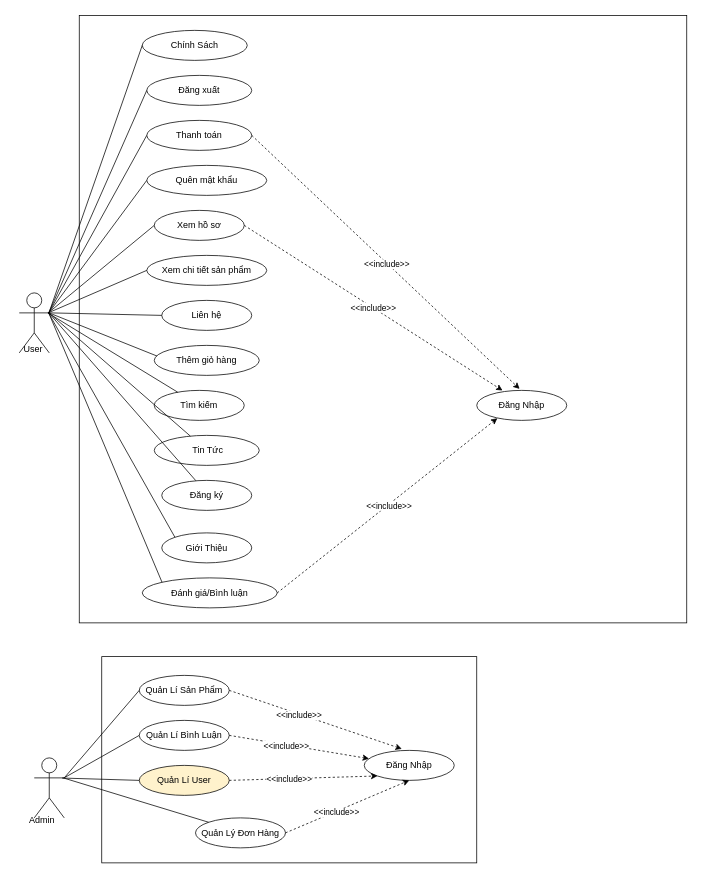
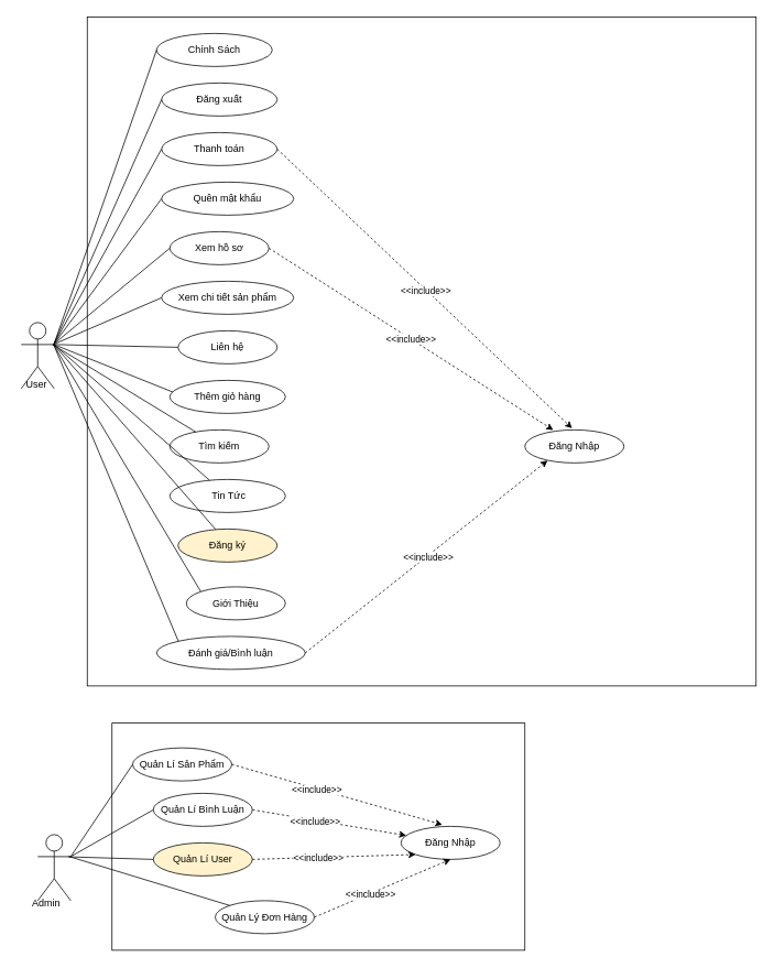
- <mxCell id="11" value="Đăng ký" style="ellipse;whiteSpace=wrap;" parent="1" vertex="1"><mxGeometry x="215" y="640" width="120" height="40" as="geometry" /></mxCell>
+ <mxCell id="11" value="Đăng ký" style="ellipse;whiteSpace=wrap;fillColor=#fff2cc;" parent="1" vertex="1"><mxGeometry x="215" y="640" width="120" height="40" as="geometry" /></mxCell>
- <mxCell id="51" value="Giới Thiệu" style="ellipse;whiteSpace=wrap;" parent="1" vertex="1"><mxGeometry x="215" y="710" width="120" height="40" as="geometry" /></mxCell>
+ <mxCell id="51" value="Giới Thiệu" style="ellipse;whiteSpace=wrap;" parent="1" vertex="1"><mxGeometry x="225" y="710" width="120" height="40" as="geometry" /></mxCell>
- <mxCell id="34" value="Quản Lí Sản Phẩm" style="ellipse;whiteSpace=wrap;" parent="1" vertex="1"><mxGeometry x="185" y="900" width="120" height="40" as="geometry" /></mxCell>
+ <mxCell id="34" value="Quản Lí Sản Phẩm" style="ellipse;whiteSpace=wrap;" parent="1" vertex="1"><mxGeometry x="160" y="905" width="120" height="40" as="geometry" /></mxCell>
